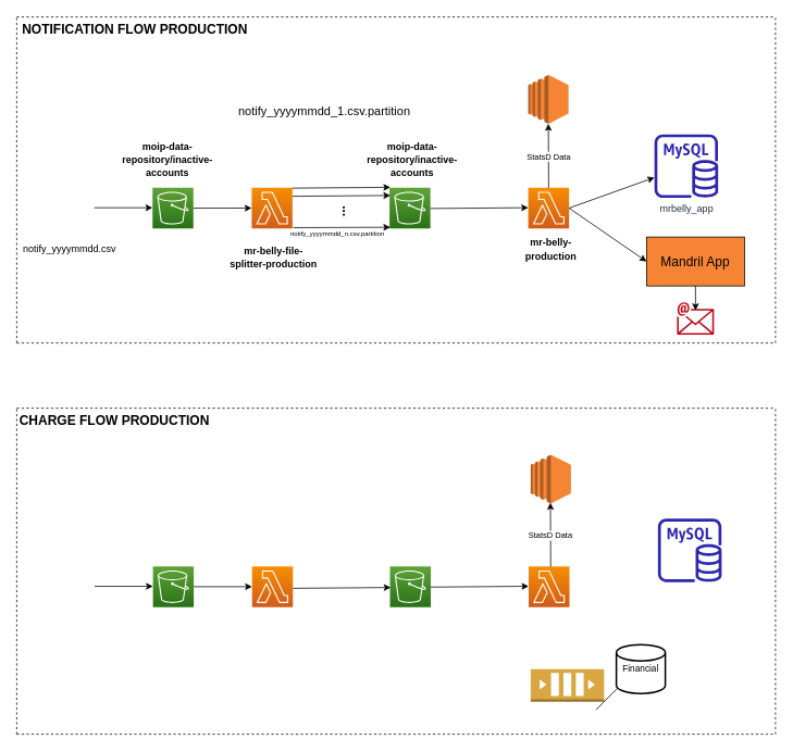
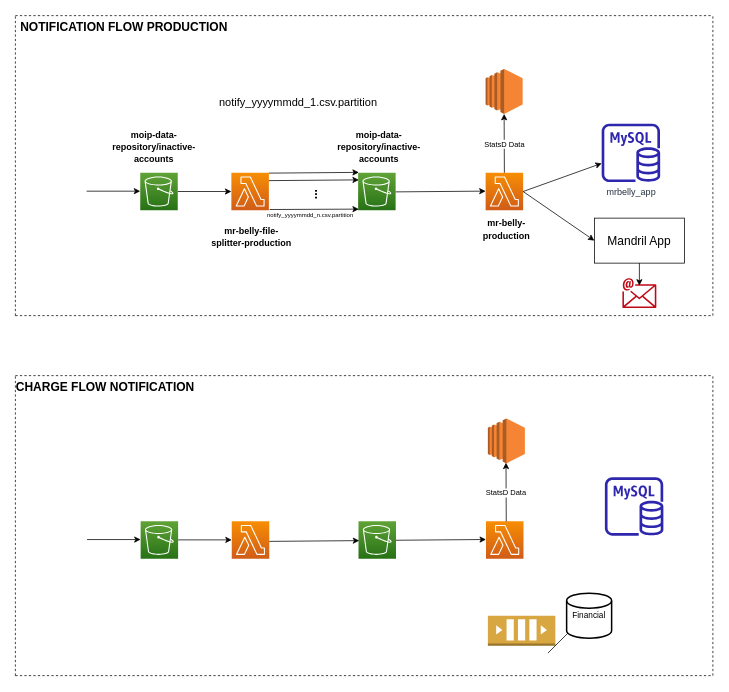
- <mxCell id="30" value="notify_yyyymmdd.csv" style="text;html=1;strokeColor=none;fillColor=none;align=center;verticalAlign=middle;whiteSpace=wrap;rounded=0;labelBackgroundColor=none;fontSize=12;" vertex="1" parent="21"><mxGeometry y="270" width="130" height="30" as="geometry" /></mxCell>
- <mxCell id="27" value="Mandril App" style="rounded=0;whiteSpace=wrap;html=1;fontSize=16;fillColor=#f58534;" vertex="1" parent="21"><mxGeometry x="772" y="270" width="120" height="60" as="geometry" /></mxCell>
+ <mxCell id="27" value="Mandril App" style="rounded=0;whiteSpace=wrap;html=1;fontSize=16;" vertex="1" parent="21"><mxGeometry x="772" y="270" width="120" height="60" as="geometry" /></mxCell>
- <mxCell id="45" value="CHARGE FLOW PRODUCTION" style="text;html=1;strokeColor=none;fillColor=none;align=center;verticalAlign=middle;whiteSpace=wrap;rounded=0;labelBackgroundColor=none;fontSize=16;fontStyle=1" vertex="1" parent="40"><mxGeometry width="240" height="30" as="geometry" /></mxCell>
+ <mxCell id="45" value="CHARGE FLOW NOTIFICATION" style="text;html=1;strokeColor=none;fillColor=none;align=center;verticalAlign=middle;whiteSpace=wrap;rounded=0;labelBackgroundColor=none;fontSize=16;fontStyle=1" vertex="1" parent="40"><mxGeometry width="240" height="30" as="geometry" /></mxCell>
